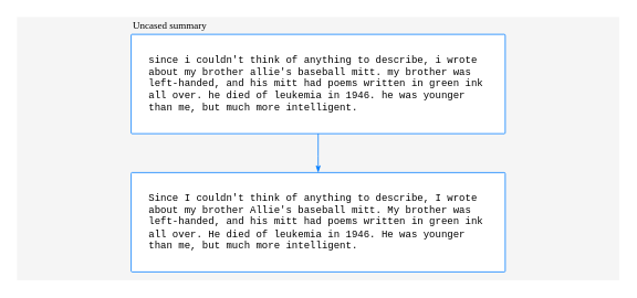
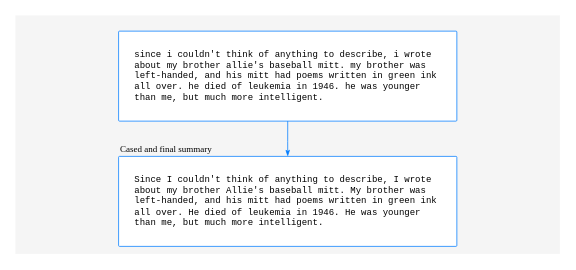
- <mxCell id="6" value="Uncased summary" style="text;html=1;strokeColor=none;fillColor=none;align=left;verticalAlign=middle;whiteSpace=wrap;rounded=0;fontSize=12;fontFamily=Ubuntu;fontSource=https%3A%2F%2Ffonts.googleapis.com%2Fcss%3Ffamily%3DUbuntu;" vertex="1" parent="1"><mxGeometry x="157.63" y="21" width="170" height="20" as="geometry" /></mxCell>
+ <mxCell id="9" value="Cased and final summary" style="text;html=1;strokeColor=none;fillColor=none;align=left;verticalAlign=middle;whiteSpace=wrap;rounded=0;fontSize=12;fontFamily=Ubuntu;fontSource=https%3A%2F%2Ffonts.googleapis.com%2Fcss%3Ffamily%3DUbuntu;" vertex="1" parent="1"><mxGeometry x="157.63" y="188" width="170" height="20" as="geometry" /></mxCell>
